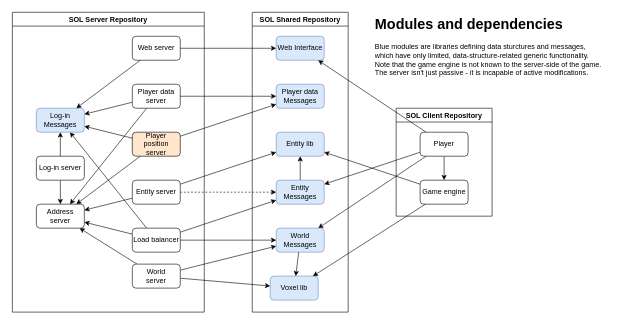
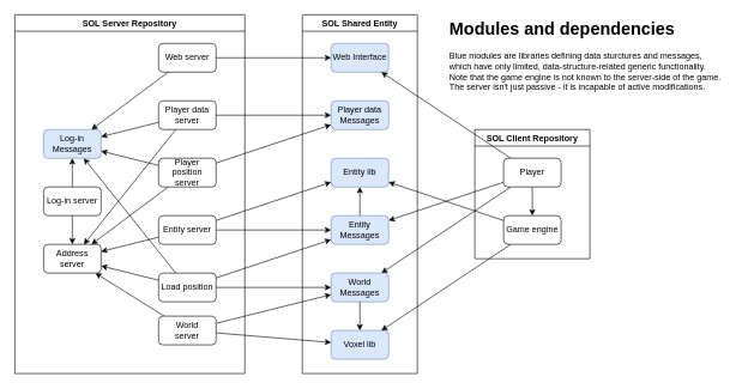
- <mxCell id="33" value="SOL Shared Repository" style="swimlane;whiteSpace=wrap;html=1;startSize=23;" parent="1" vertex="1"><mxGeometry x="420" y="20" width="160" height="500" as="geometry" /></mxCell>
+ <mxCell id="33" value="SOL Shared Entity" style="swimlane;whiteSpace=wrap;html=1;startSize=23;" parent="1" vertex="1"><mxGeometry x="420" y="20" width="160" height="500" as="geometry" /></mxCell>
- <mxCell id="18" value="Player position server" style="rounded=1;whiteSpace=wrap;html=1;fillColor=#ffe6cc;" parent="8" vertex="1"><mxGeometry x="200" y="200" width="80" height="40" as="geometry" /></mxCell>
+ <mxCell id="18" value="Player position server" style="rounded=1;whiteSpace=wrap;html=1;" parent="8" vertex="1"><mxGeometry x="200" y="200" width="80" height="40" as="geometry" /></mxCell>
- <mxCell id="7" style="edgeStyle=none;rounded=0;orthogonalLoop=1;jettySize=auto;html=1;dashed=1;" parent="1" source="16" target="39" edge="1"><mxGeometry relative="1" as="geometry" /></mxCell>
+ <mxCell id="7" style="edgeStyle=none;rounded=0;orthogonalLoop=1;jettySize=auto;html=1;" parent="1" source="16" target="39" edge="1"><mxGeometry relative="1" as="geometry" /></mxCell>
- <mxCell id="13" value="Load balancer" style="rounded=1;whiteSpace=wrap;html=1;" parent="8" vertex="1"><mxGeometry x="200" y="360" width="80" height="40" as="geometry" /></mxCell>
+ <mxCell id="13" value="Load position" style="rounded=1;whiteSpace=wrap;html=1;" parent="8" vertex="1"><mxGeometry x="200" y="360" width="80" height="40" as="geometry" /></mxCell>
- <mxCell id="36" value="&lt;div&gt;Voxel l&lt;span style=&quot;background-color: initial;&quot;&gt;ib&lt;/span&gt;&lt;/div&gt;" style="rounded=1;whiteSpace=wrap;html=1;fillColor=#dae8fc;strokeColor=#6c8ebf;" parent="33" vertex="1"><mxGeometry x="30" y="440" width="80" height="40" as="geometry" /></mxCell>
+ <mxCell id="36" value="&lt;div&gt;Voxel l&lt;span style=&quot;background-color: initial;&quot;&gt;ib&lt;/span&gt;&lt;/div&gt;" style="rounded=1;whiteSpace=wrap;html=1;fillColor=#dae8fc;strokeColor=#6c8ebf;" parent="33" vertex="1"><mxGeometry x="40" y="440" width="80" height="40" as="geometry" /></mxCell>
